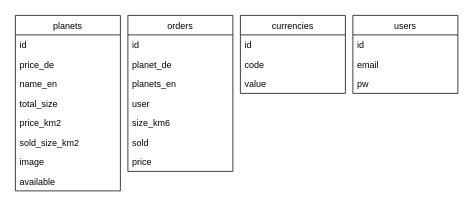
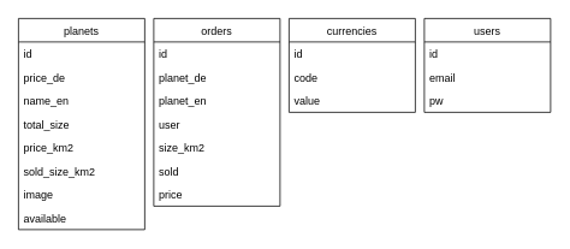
- <mxCell id="14" value="planets_en&#10;" style="text;strokeColor=none;fillColor=none;align=left;verticalAlign=top;spacingLeft=4;spacingRight=4;overflow=hidden;rotatable=0;points=[[0,0.5],[1,0.5]];portConstraint=eastwest;" vertex="1" parent="11"><mxGeometry y="78" width="140" height="26" as="geometry" /></mxCell>
+ <mxCell id="14" value="planet_en&#10;" style="text;strokeColor=none;fillColor=none;align=left;verticalAlign=top;spacingLeft=4;spacingRight=4;overflow=hidden;rotatable=0;points=[[0,0.5],[1,0.5]];portConstraint=eastwest;" vertex="1" parent="11"><mxGeometry y="78" width="140" height="26" as="geometry" /></mxCell>
- <mxCell id="16" value="size_km6" style="text;strokeColor=none;fillColor=none;align=left;verticalAlign=top;spacingLeft=4;spacingRight=4;overflow=hidden;rotatable=0;points=[[0,0.5],[1,0.5]];portConstraint=eastwest;" parent="11" vertex="1"><mxGeometry y="130" width="140" height="26" as="geometry" /></mxCell>
+ <mxCell id="16" value="size_km2" style="text;strokeColor=none;fillColor=none;align=left;verticalAlign=top;spacingLeft=4;spacingRight=4;overflow=hidden;rotatable=0;points=[[0,0.5],[1,0.5]];portConstraint=eastwest;" parent="11" vertex="1"><mxGeometry y="130" width="140" height="26" as="geometry" /></mxCell>
